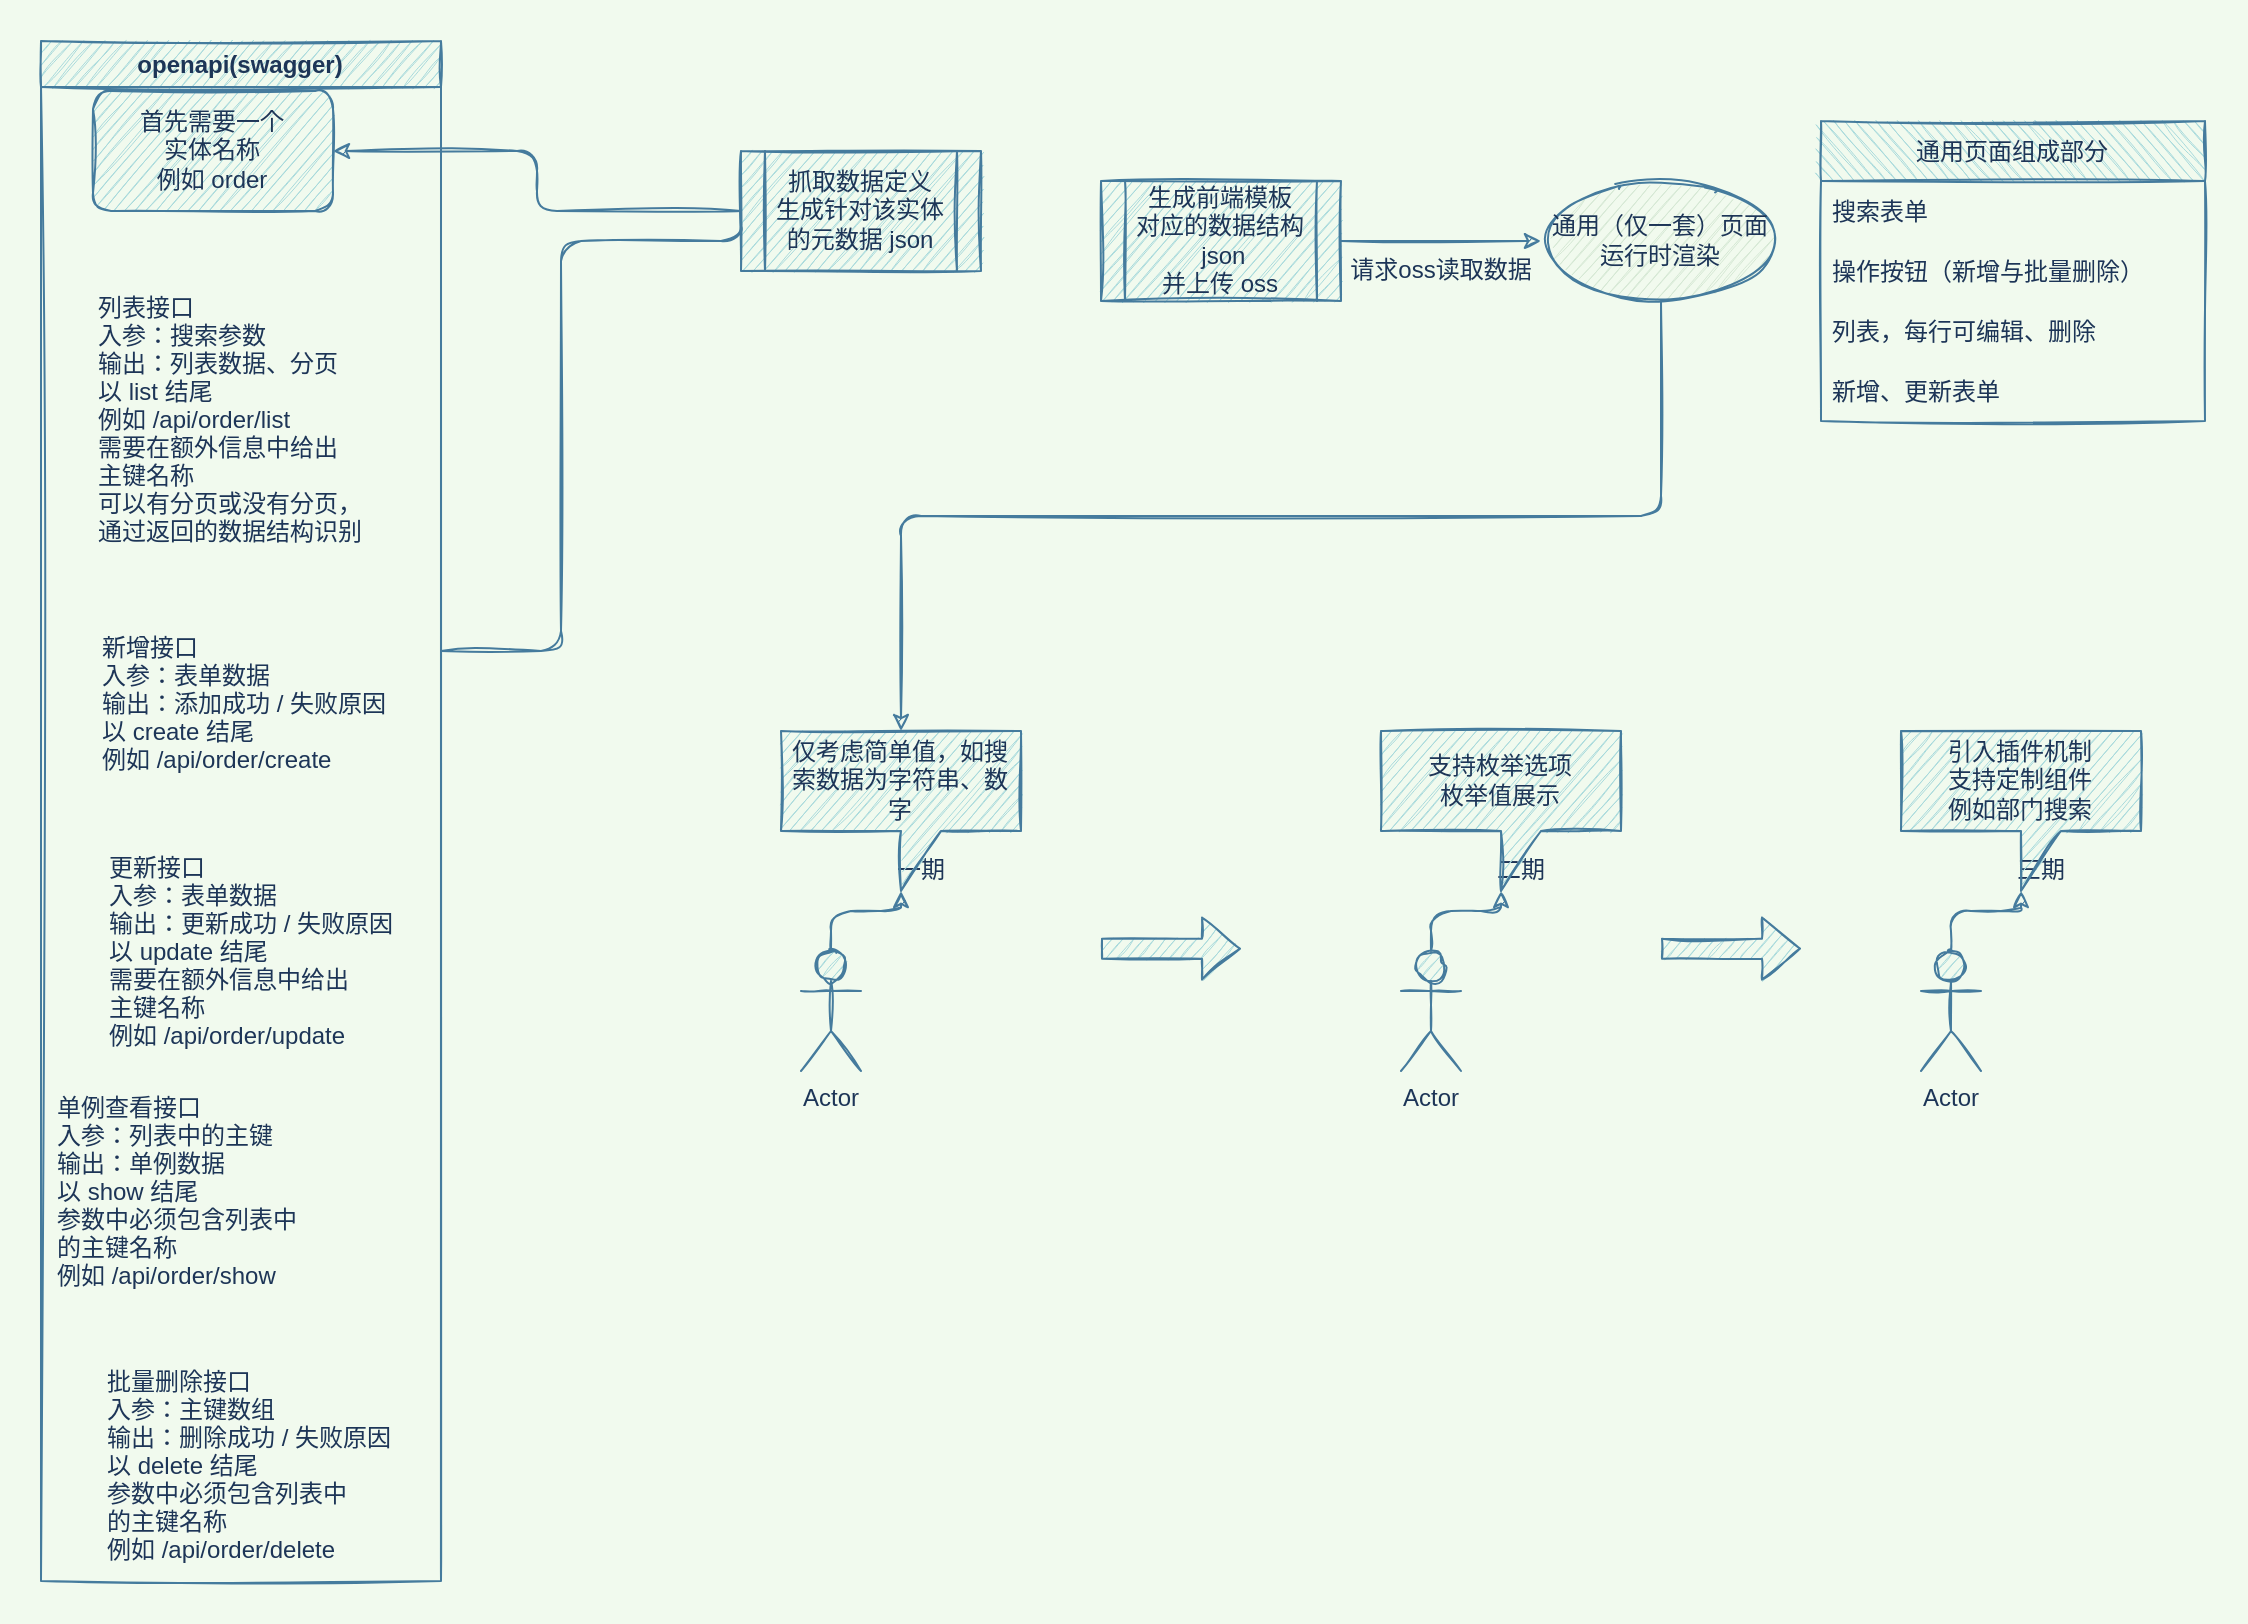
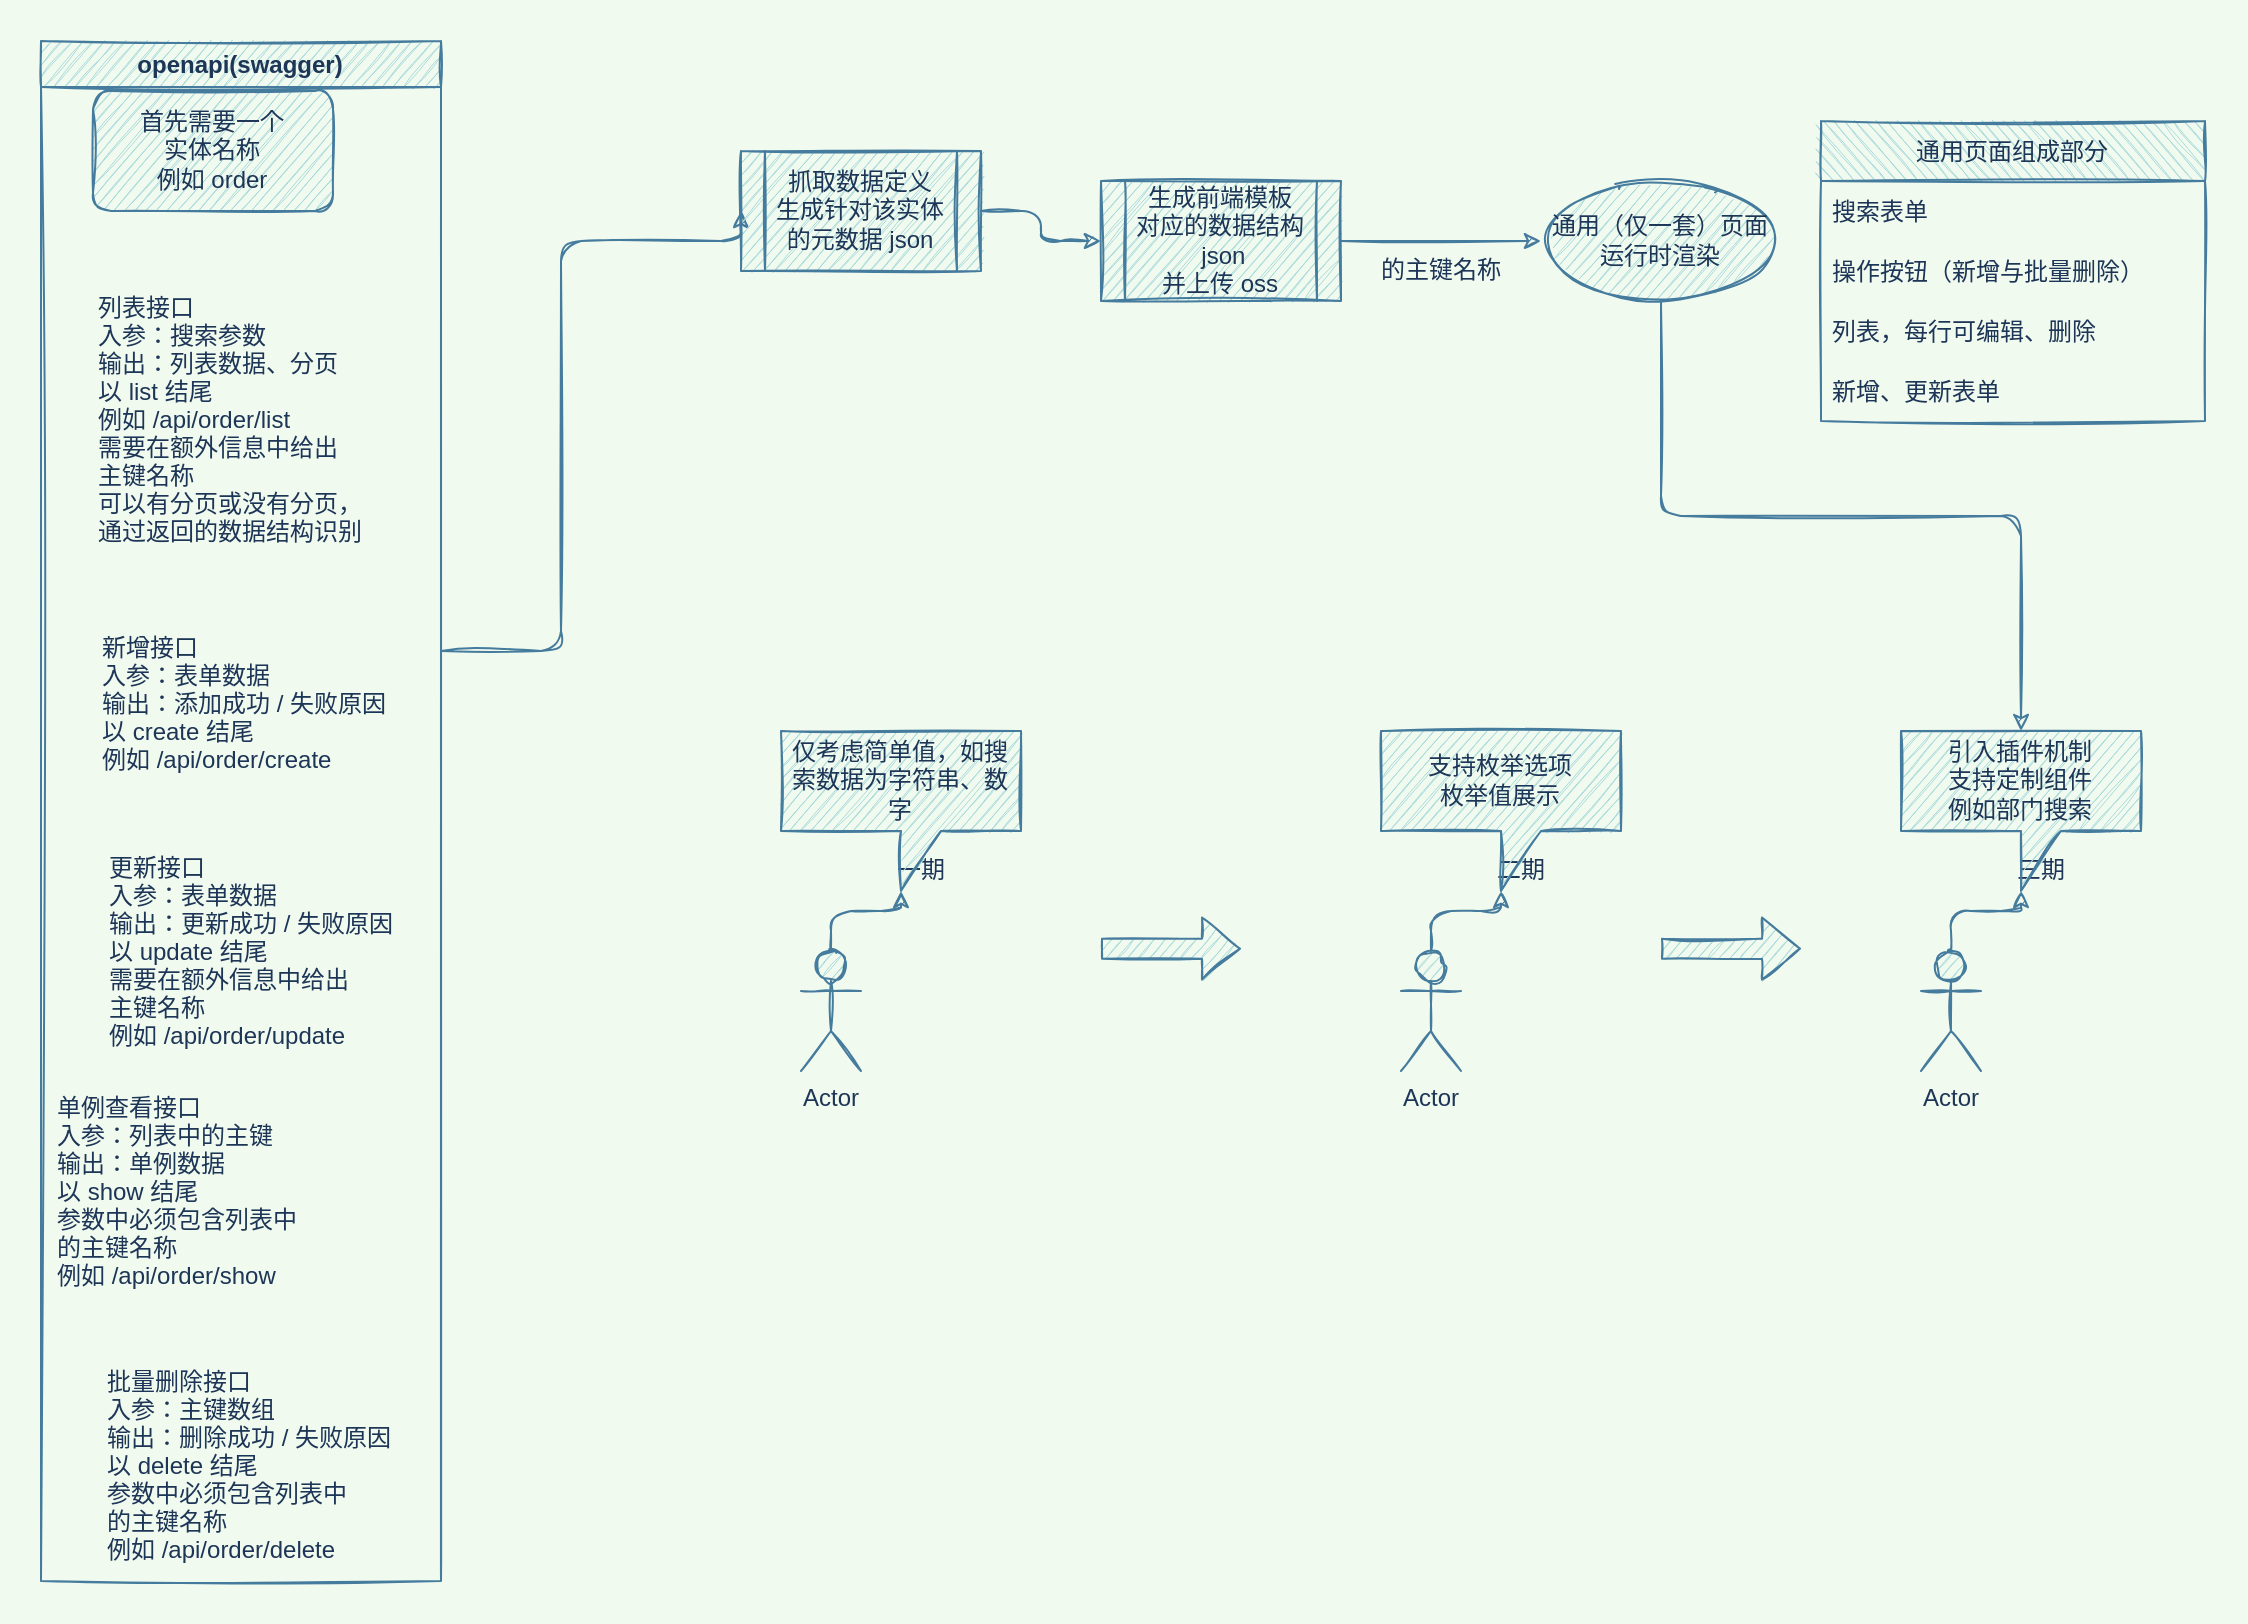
- <mxCell id="10" value="" style="edgeStyle=orthogonalEdgeStyle;sketch=1;orthogonalLoop=1;jettySize=auto;html=1;fontColor=#1D3557;strokeColor=#457B9D;fillColor=#A8DADC;" edge="1" parent="1" source="11" target="8"><mxGeometry relative="1" as="geometry" /></mxCell>
+ <mxCell id="10" value="" style="edgeStyle=orthogonalEdgeStyle;sketch=1;orthogonalLoop=1;jettySize=auto;html=1;fontColor=#1D3557;strokeColor=#457B9D;fillColor=#A8DADC;" edge="1" parent="1" source="11" target="13"><mxGeometry relative="1" as="geometry" /></mxCell>
- <mxCell id="2" style="edgeStyle=orthogonalEdgeStyle;sketch=1;orthogonalLoop=1;jettySize=auto;html=1;entryX=0;entryY=0.5;entryDx=0;entryDy=0;fontColor=#1D3557;strokeColor=#457B9D;fillColor=#A8DADC;endArrow=none;" edge="1" parent="1" source="3" target="11"><mxGeometry relative="1" as="geometry"><Array as="points"><mxPoint x="280" y="325" /><mxPoint x="280" y="120" /></Array></mxGeometry></mxCell>
+ <mxCell id="2" style="edgeStyle=orthogonalEdgeStyle;sketch=1;orthogonalLoop=1;jettySize=auto;html=1;entryX=0;entryY=0.5;entryDx=0;entryDy=0;fontColor=#1D3557;strokeColor=#457B9D;fillColor=#A8DADC;" edge="1" parent="1" source="3" target="11"><mxGeometry relative="1" as="geometry"><Array as="points"><mxPoint x="280" y="325" /><mxPoint x="280" y="120" /></Array></mxGeometry></mxCell>
- <mxCell id="15" value="通用（仅一套）页面&lt;br&gt;运行时渲染" style="ellipse;whiteSpace=wrap;html=1;fillColor=#d5e8d4;strokeColor=#457B9D;fontColor=#1D3557;sketch=1;" vertex="1" parent="1"><mxGeometry x="770" y="90" width="120" height="60" as="geometry" /></mxCell>
+ <mxCell id="15" value="通用（仅一套）页面&lt;br&gt;运行时渲染" style="ellipse;whiteSpace=wrap;html=1;fillColor=#A8DADC;strokeColor=#457B9D;fontColor=#1D3557;sketch=1;" vertex="1" parent="1"><mxGeometry x="770" y="90" width="120" height="60" as="geometry" /></mxCell>
- <mxCell id="35" value="请求oss读取数据" style="text;html=1;align=center;verticalAlign=middle;resizable=0;points=[];autosize=1;strokeColor=none;fillColor=none;fontColor=#1D3557;" vertex="1" parent="1"><mxGeometry x="665" y="125" width="110" height="20" as="geometry" /></mxCell>
+ <mxCell id="35" value="的主键名称" style="text;html=1;align=center;verticalAlign=middle;resizable=0;points=[];autosize=1;strokeColor=none;fillColor=none;fontColor=#1D3557;" vertex="1" parent="1"><mxGeometry x="665" y="125" width="110" height="20" as="geometry" /></mxCell>
- <mxCell id="14" style="edgeStyle=orthogonalEdgeStyle;sketch=1;orthogonalLoop=1;jettySize=auto;html=1;exitX=0.5;exitY=1;exitDx=0;exitDy=0;fontColor=#1D3557;strokeColor=#457B9D;fillColor=#A8DADC;entryX=0.5;entryY=0;entryDx=0;entryDy=0;entryPerimeter=0;" edge="1" parent="1" source="15" target="19"><mxGeometry relative="1" as="geometry"><mxPoint x="450" y="360" as="targetPoint" /></mxGeometry></mxCell>
+ <mxCell id="14" style="edgeStyle=orthogonalEdgeStyle;sketch=1;orthogonalLoop=1;jettySize=auto;html=1;exitX=0.5;exitY=1;exitDx=0;exitDy=0;fontColor=#1D3557;strokeColor=#457B9D;fillColor=#A8DADC;" edge="1" parent="1" source="15" target="27"><mxGeometry relative="1" as="geometry"><mxPoint x="450" y="360" as="targetPoint" /></mxGeometry></mxCell>
